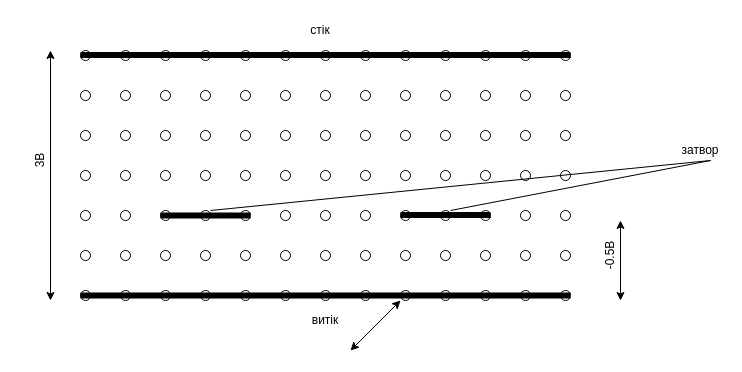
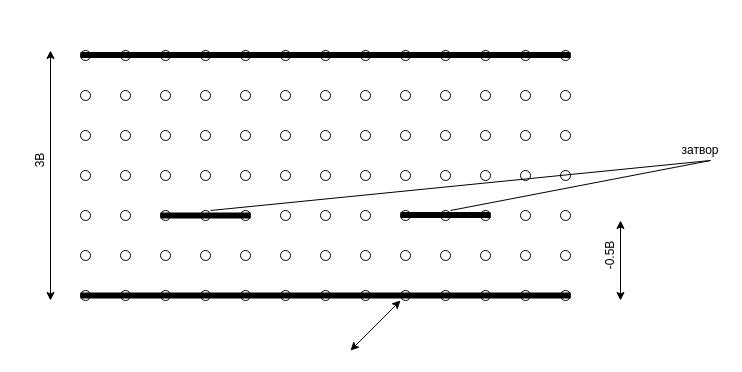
- <mxCell id="98" value="стік" style="text;html=1;strokeColor=none;fillColor=none;align=center;verticalAlign=middle;whiteSpace=wrap;rounded=0;" vertex="1" parent="1"><mxGeometry x="300" y="20" width="40" height="20" as="geometry" /></mxCell>
- <mxCell id="97" value="витік" style="text;html=1;strokeColor=none;fillColor=none;align=center;verticalAlign=middle;whiteSpace=wrap;rounded=0;" vertex="1" parent="1"><mxGeometry x="305" y="310" width="40" height="20" as="geometry" /></mxCell>
